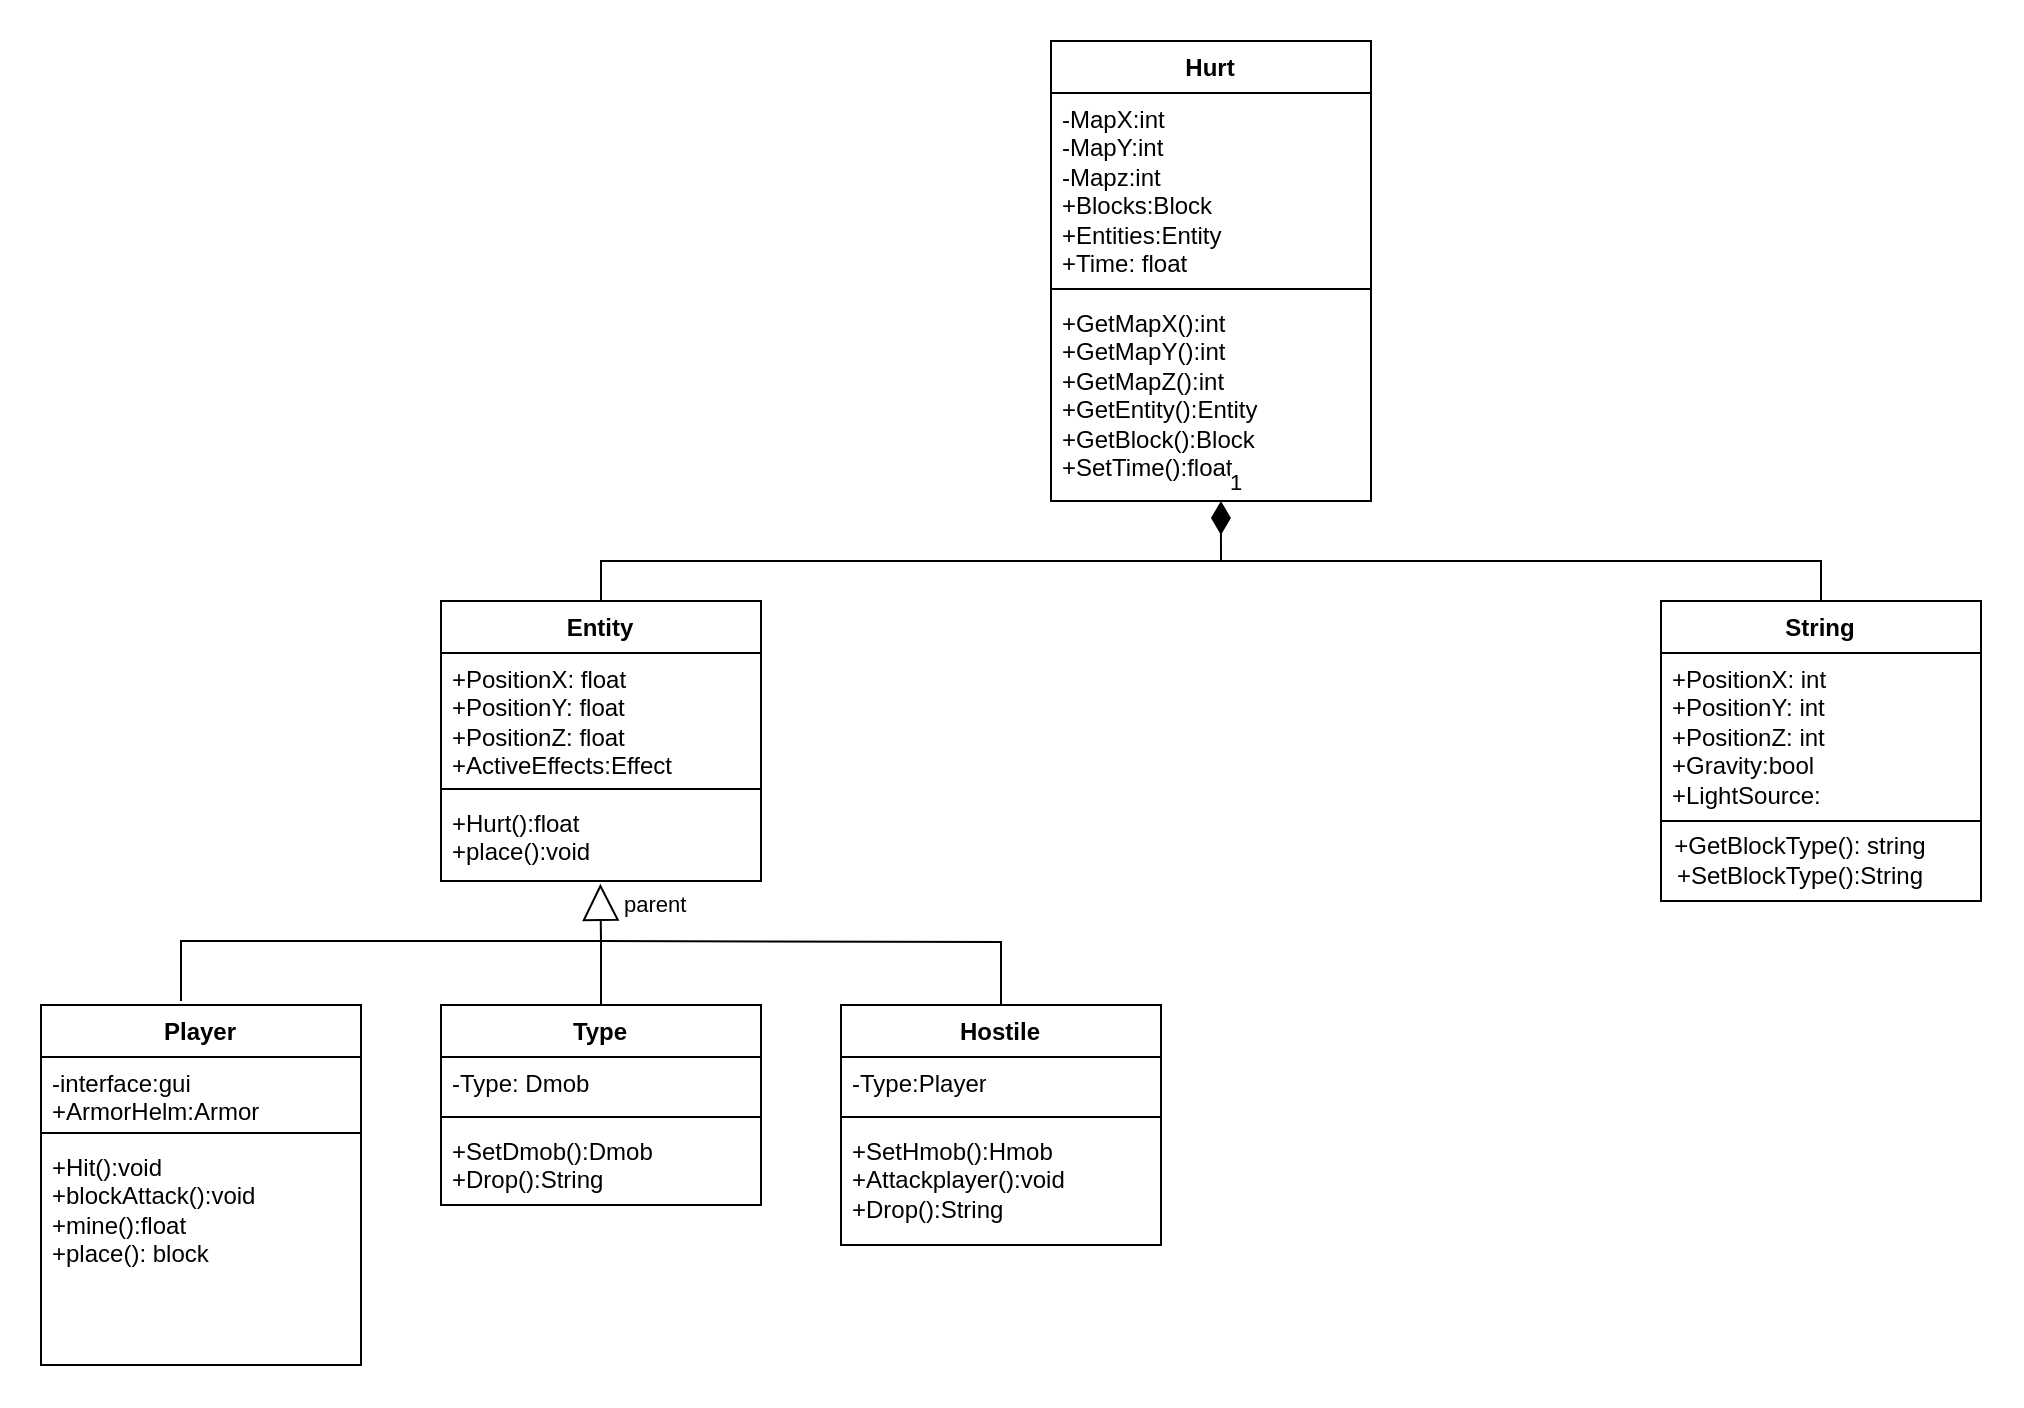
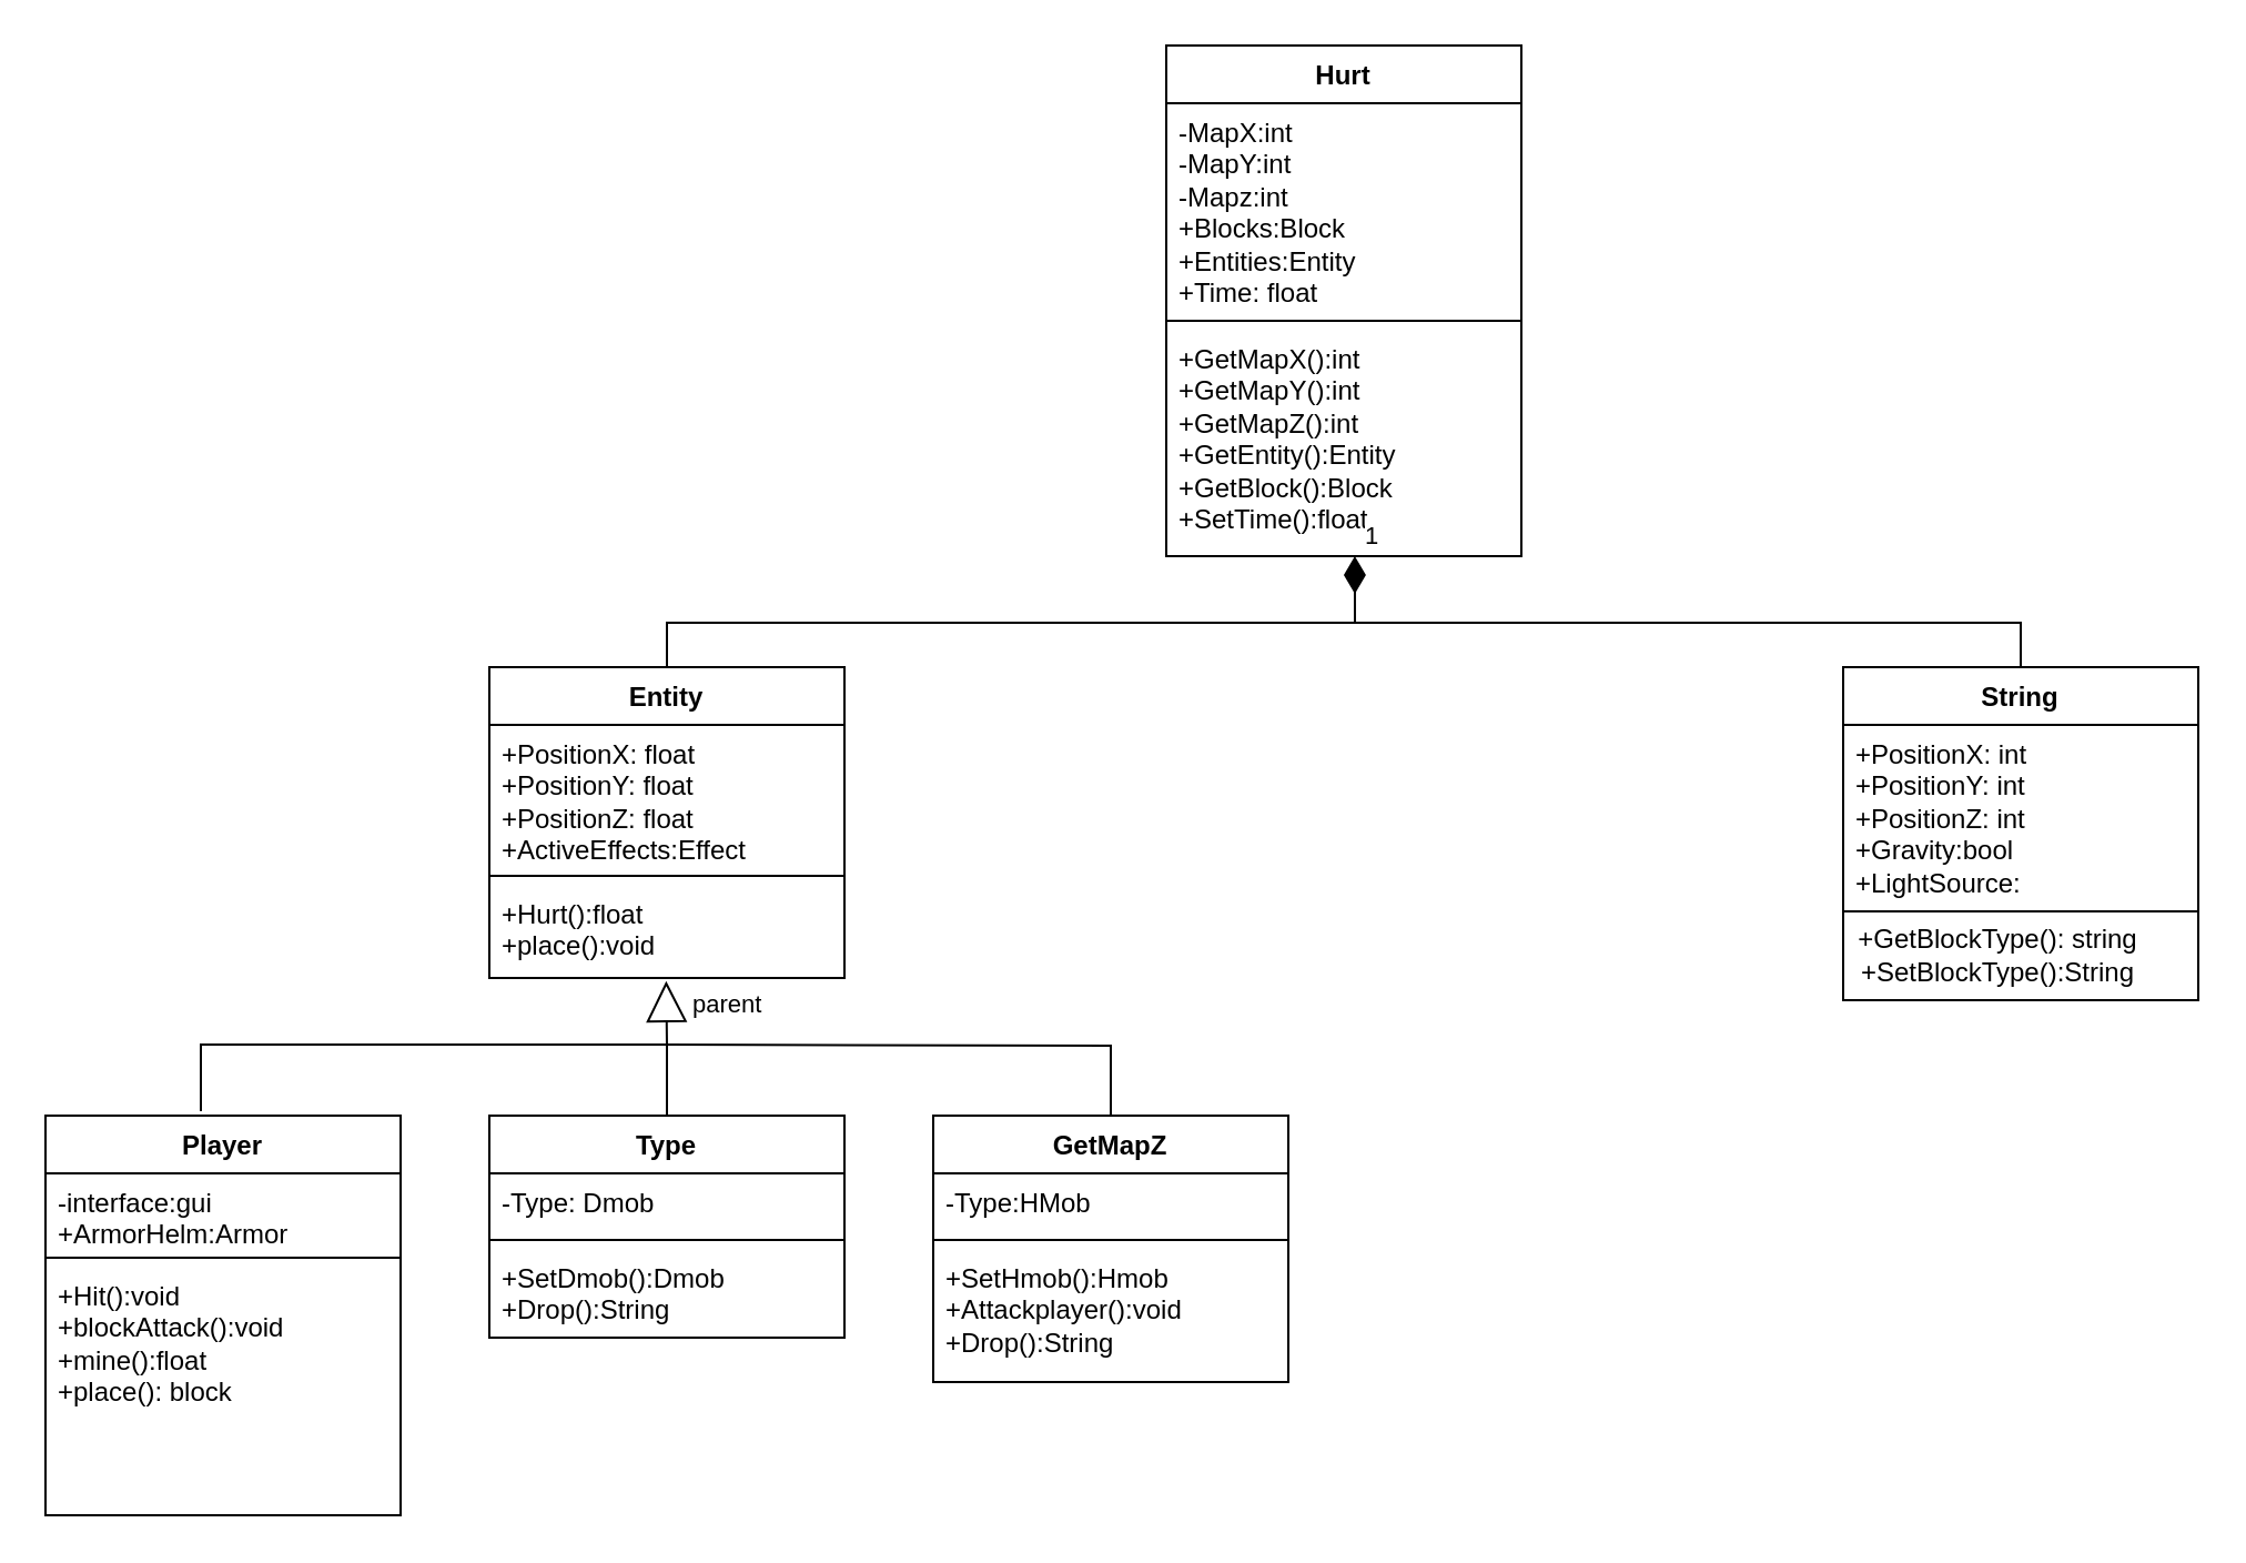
- <mxCell id="17" value="Hostile" style="swimlane;fontStyle=1;align=center;verticalAlign=top;childLayout=stackLayout;horizontal=1;startSize=26;horizontalStack=0;resizeParent=1;resizeParentMax=0;resizeLast=0;collapsible=1;marginBottom=0;whiteSpace=wrap;html=1;" parent="1" vertex="1"><mxGeometry x="420" y="502" width="160" height="120" as="geometry" /></mxCell>
+ <mxCell id="17" value="GetMapZ" style="swimlane;fontStyle=1;align=center;verticalAlign=top;childLayout=stackLayout;horizontal=1;startSize=26;horizontalStack=0;resizeParent=1;resizeParentMax=0;resizeLast=0;collapsible=1;marginBottom=0;whiteSpace=wrap;html=1;" parent="1" vertex="1"><mxGeometry x="420" y="502" width="160" height="120" as="geometry" /></mxCell>
- <mxCell id="18" value="-Type:Player" style="text;strokeColor=none;fillColor=none;align=left;verticalAlign=top;spacingLeft=4;spacingRight=4;overflow=hidden;rotatable=0;points=[[0,0.5],[1,0.5]];portConstraint=eastwest;whiteSpace=wrap;html=1;" parent="17" vertex="1"><mxGeometry y="26" width="160" height="26" as="geometry" /></mxCell>
+ <mxCell id="18" value="-Type:HMob" style="text;strokeColor=none;fillColor=none;align=left;verticalAlign=top;spacingLeft=4;spacingRight=4;overflow=hidden;rotatable=0;points=[[0,0.5],[1,0.5]];portConstraint=eastwest;whiteSpace=wrap;html=1;" parent="17" vertex="1"><mxGeometry y="26" width="160" height="26" as="geometry" /></mxCell>
